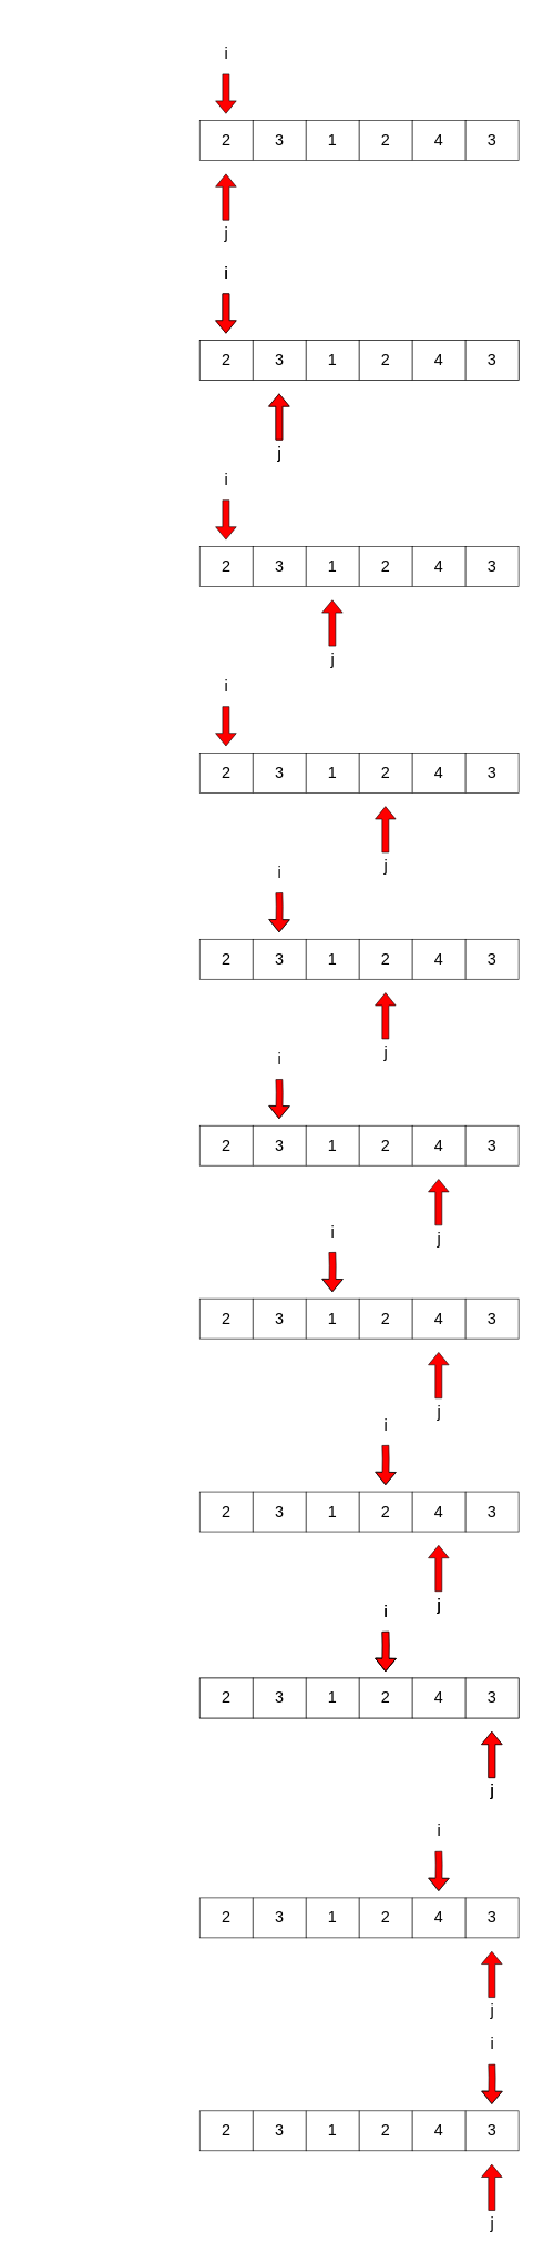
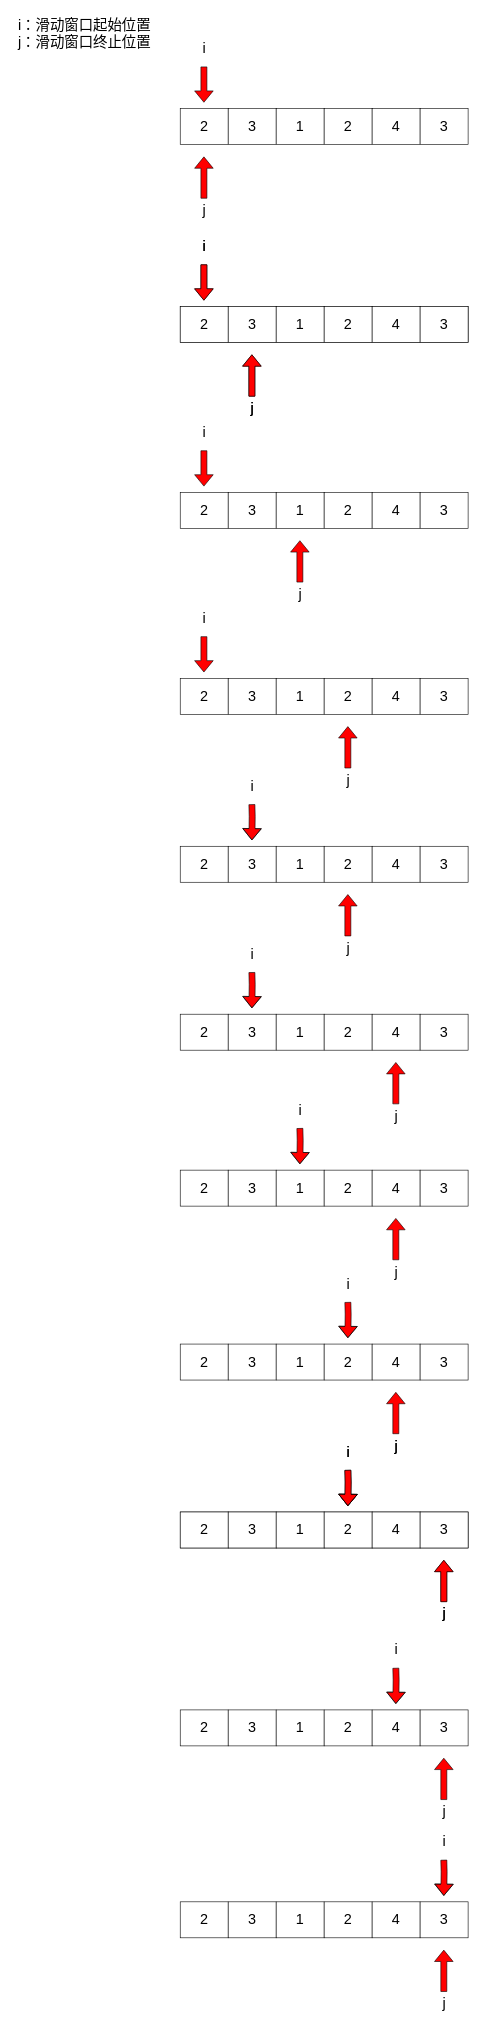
+ <mxCell id="8" value="i：滑动窗口起始位置&lt;br&gt;j：滑动窗口终止位置" style="text;html=1;align=center;verticalAlign=middle;resizable=0;points=[];autosize=1;strokeColor=none;fillColor=none;fontSize=24;" vertex="1" parent="1"><mxGeometry x="20" y="20" width="240" height="70" as="geometry" /></mxCell>
